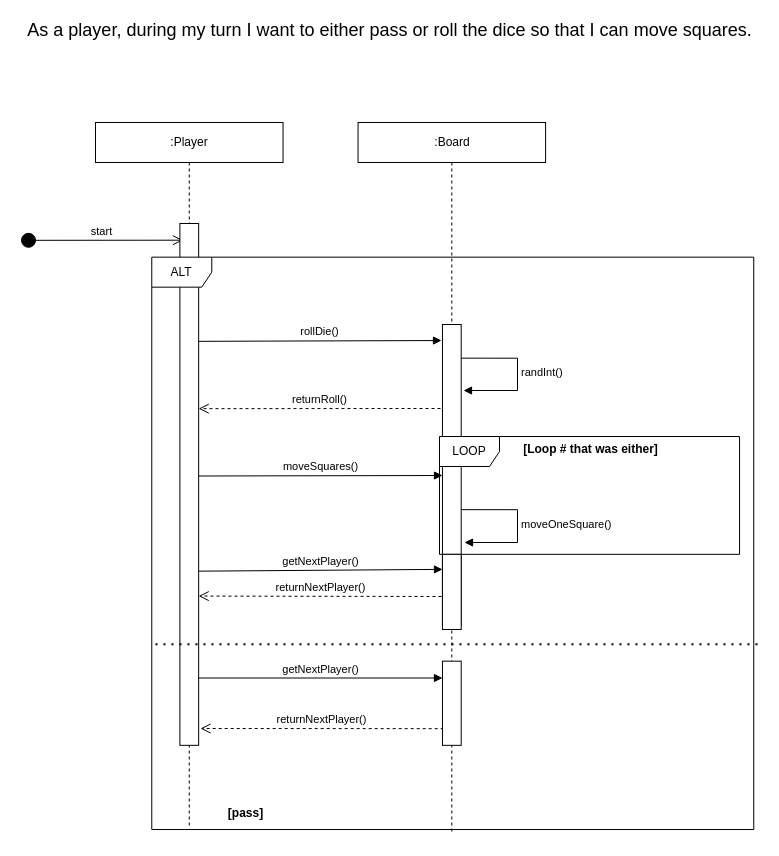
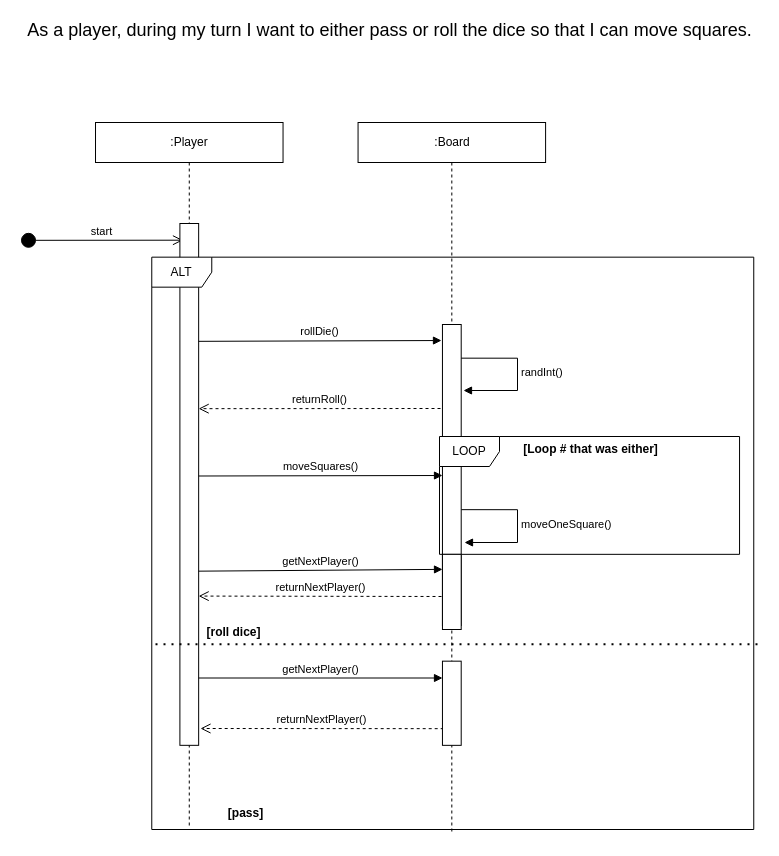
+ <mxCell id="9" value="&lt;b&gt;[roll dice]&lt;/b&gt;" style="text;html=1;align=center;verticalAlign=middle;resizable=0;points=[];autosize=1;strokeColor=none;" parent="3" vertex="1"><mxGeometry x="178.159" y="500.003" width="70" height="20" as="geometry" /></mxCell>
